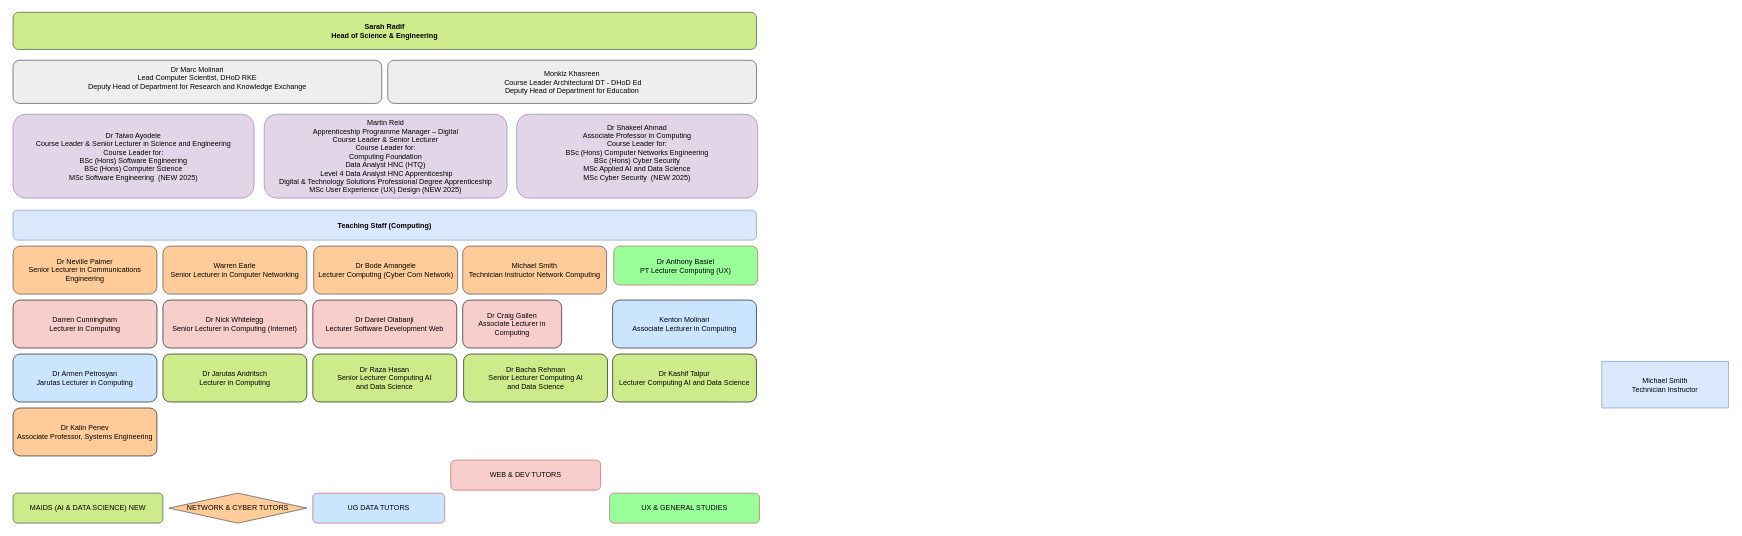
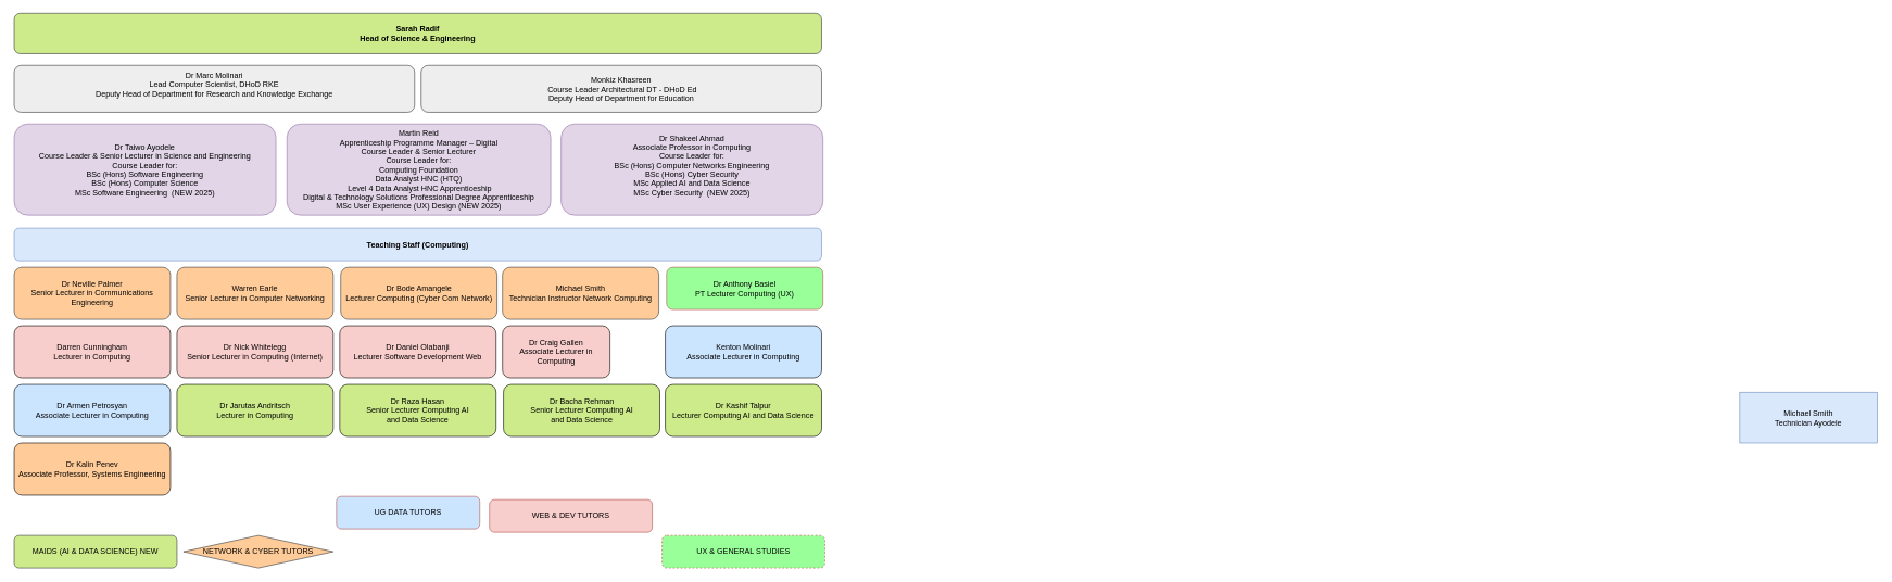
- <mxCell id="15" value="Dr Armen Petrosyan&#10;Jarutas Lecturer in Computing" style="fillColor=#CCE5FF;strokeColor=#000000;whiteSpace=wrap;rounded=1;" parent="1" vertex="1"><mxGeometry x="20" y="590" width="240" height="80" as="geometry" /></mxCell>
+ <mxCell id="15" value="Dr Armen Petrosyan&#10;Associate Lecturer in Computing" style="fillColor=#CCE5FF;strokeColor=#000000;whiteSpace=wrap;rounded=1;" parent="1" vertex="1"><mxGeometry x="20" y="590" width="240" height="80" as="geometry" /></mxCell>
- <mxCell id="17" value="Michael Smith&#10;Technician Instructor" style="fillColor=#dae8fc;strokeColor=#6c8ebf;" parent="1" vertex="1"><mxGeometry x="2670" y="602" width="211" height="78" as="geometry" /></mxCell>
+ <mxCell id="17" value="Michael Smith&#10;Technician Ayodele" style="fillColor=#dae8fc;strokeColor=#6c8ebf;" parent="1" vertex="1"><mxGeometry x="2670" y="602" width="211" height="78" as="geometry" /></mxCell>
- <mxCell id="27" value="UG DATA TUTORS" style="fillColor=#CCE5FF;strokeColor=#b85450;whiteSpace=wrap;rounded=1;" parent="1" vertex="1"><mxGeometry x="520" y="822" width="220" height="50" as="geometry" /></mxCell>
+ <mxCell id="27" value="UG DATA TUTORS" style="fillColor=#CCE5FF;strokeColor=#b85450;whiteSpace=wrap;rounded=1;" parent="1" vertex="1"><mxGeometry x="515" y="762" width="220" height="50" as="geometry" /></mxCell>
- <mxCell id="29" value="UX &amp; GENERAL STUDIES" style="fillColor=#99FF99;strokeColor=#b85450;whiteSpace=wrap;rounded=1;" parent="1" vertex="1"><mxGeometry x="1015" y="822" width="250" height="50" as="geometry" /></mxCell>
+ <mxCell id="29" value="UX &amp; GENERAL STUDIES" style="fillColor=#99FF99;strokeColor=#b85450;whiteSpace=wrap;rounded=1;dashed=1;" parent="1" vertex="1"><mxGeometry x="1015" y="822" width="250" height="50" as="geometry" /></mxCell>
